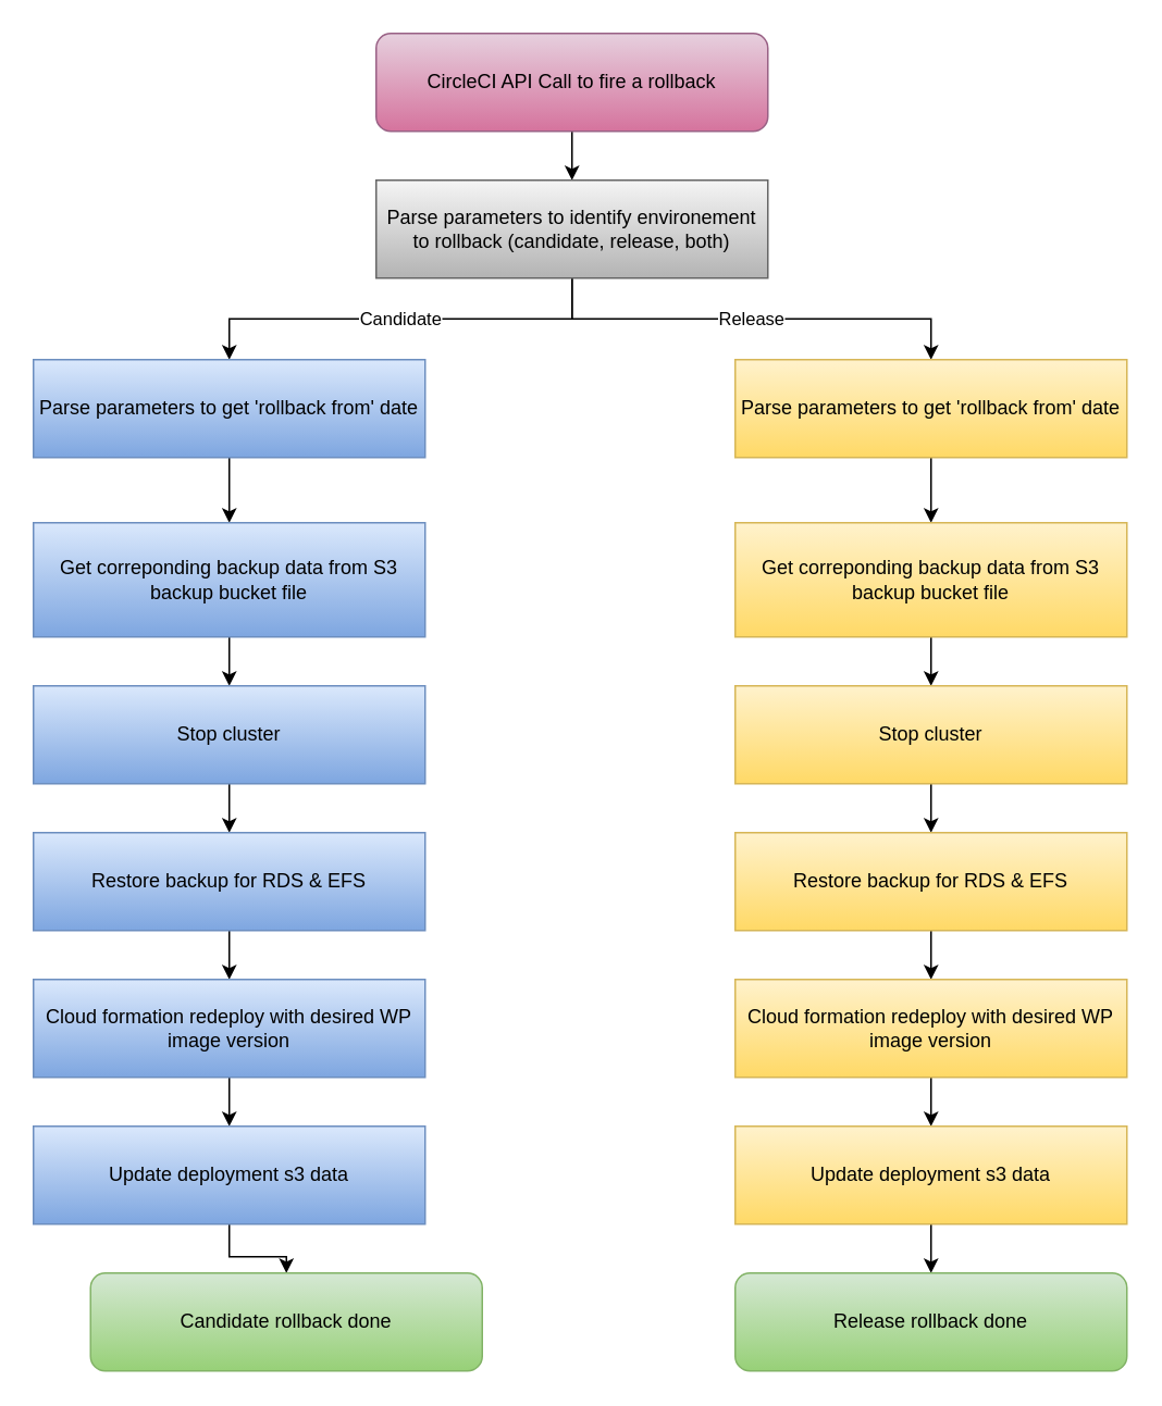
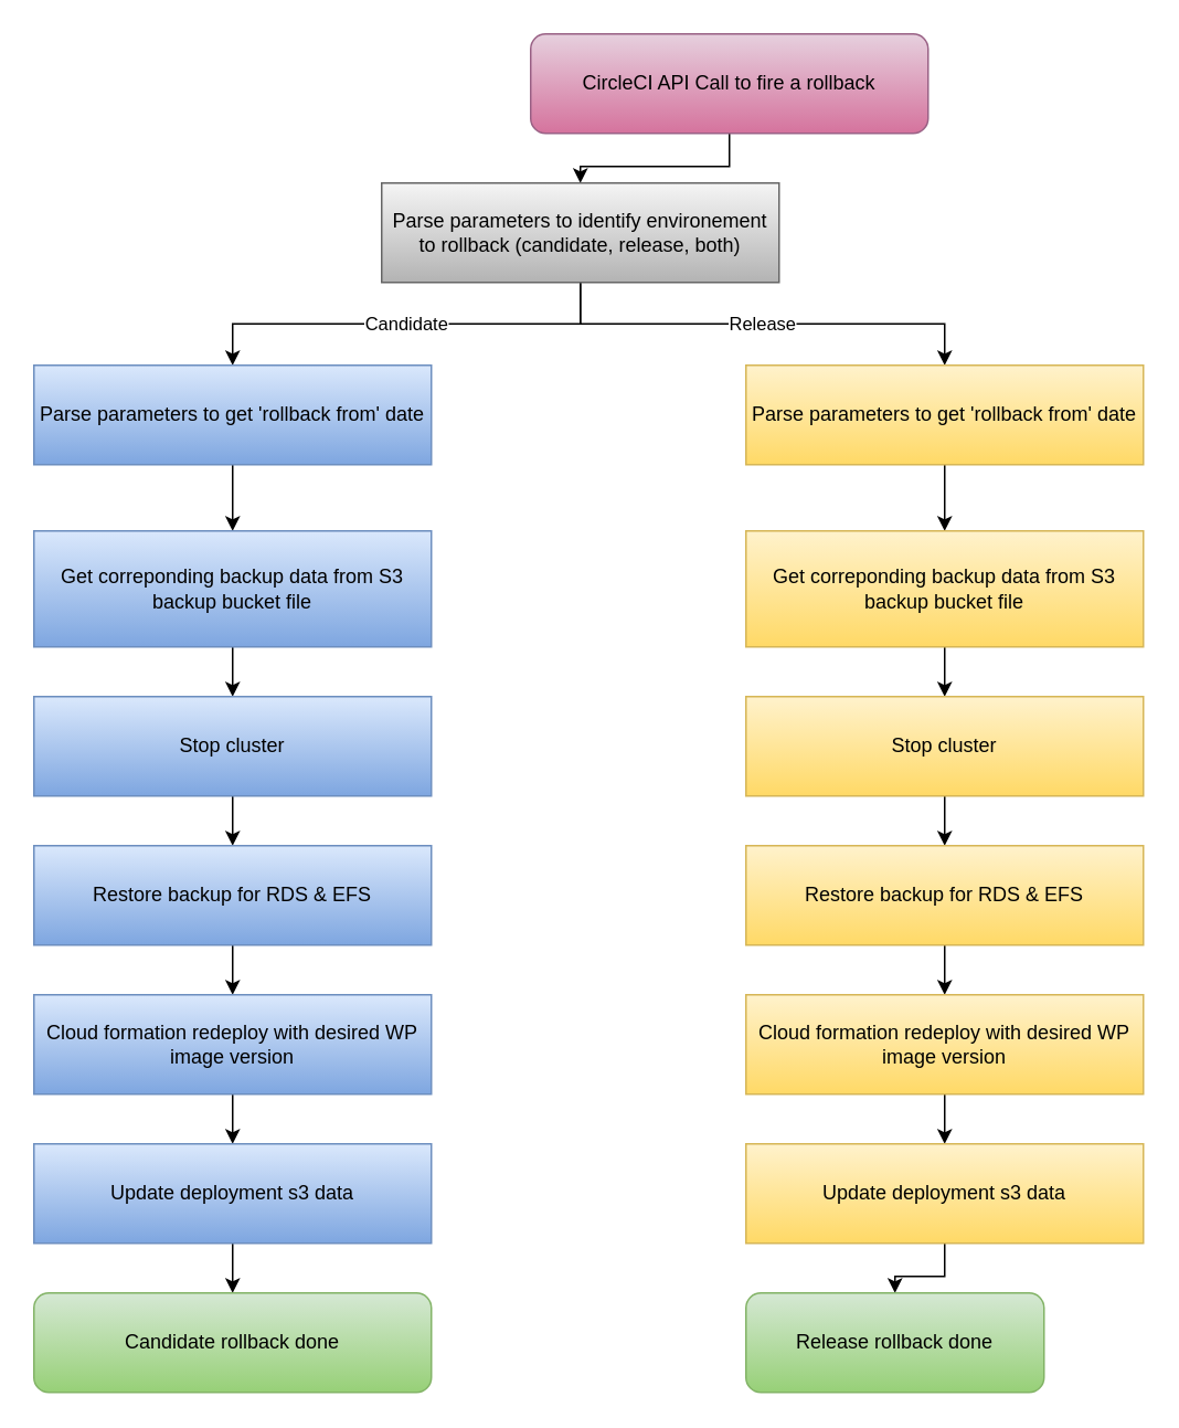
- <mxCell id="3" value="CircleCI API Call to fire a rollback" style="rounded=1;whiteSpace=wrap;html=1;fillColor=#e6d0de;strokeColor=#996185;gradientColor=#d5739d;" vertex="1" parent="1"><mxGeometry x="230" y="20" width="240" height="60" as="geometry" /></mxCell>
+ <mxCell id="3" value="CircleCI API Call to fire a rollback" style="rounded=1;whiteSpace=wrap;html=1;fillColor=#e6d0de;strokeColor=#996185;gradientColor=#d5739d;" vertex="1" parent="1"><mxGeometry x="320" y="20" width="240" height="60" as="geometry" /></mxCell>
- <mxCell id="19" value="Candidate rollback done" style="rounded=1;whiteSpace=wrap;html=1;gradientColor=#97d077;fillColor=#d5e8d4;strokeColor=#82b366;" vertex="1" parent="1"><mxGeometry x="55" y="780" width="240" height="60" as="geometry" /></mxCell>
+ <mxCell id="19" value="Candidate rollback done" style="rounded=1;whiteSpace=wrap;html=1;gradientColor=#97d077;fillColor=#d5e8d4;strokeColor=#82b366;" vertex="1" parent="1"><mxGeometry x="20" y="780" width="240" height="60" as="geometry" /></mxCell>
- <mxCell id="32" value="Release rollback done" style="rounded=1;whiteSpace=wrap;html=1;gradientColor=#97d077;fillColor=#d5e8d4;strokeColor=#82b366;" vertex="1" parent="1"><mxGeometry x="450" y="780" width="240" height="60" as="geometry" /></mxCell>
+ <mxCell id="32" value="Release rollback done" style="rounded=1;whiteSpace=wrap;html=1;gradientColor=#97d077;fillColor=#d5e8d4;strokeColor=#82b366;" vertex="1" parent="1"><mxGeometry x="450" y="780" width="180" height="60" as="geometry" /></mxCell>
